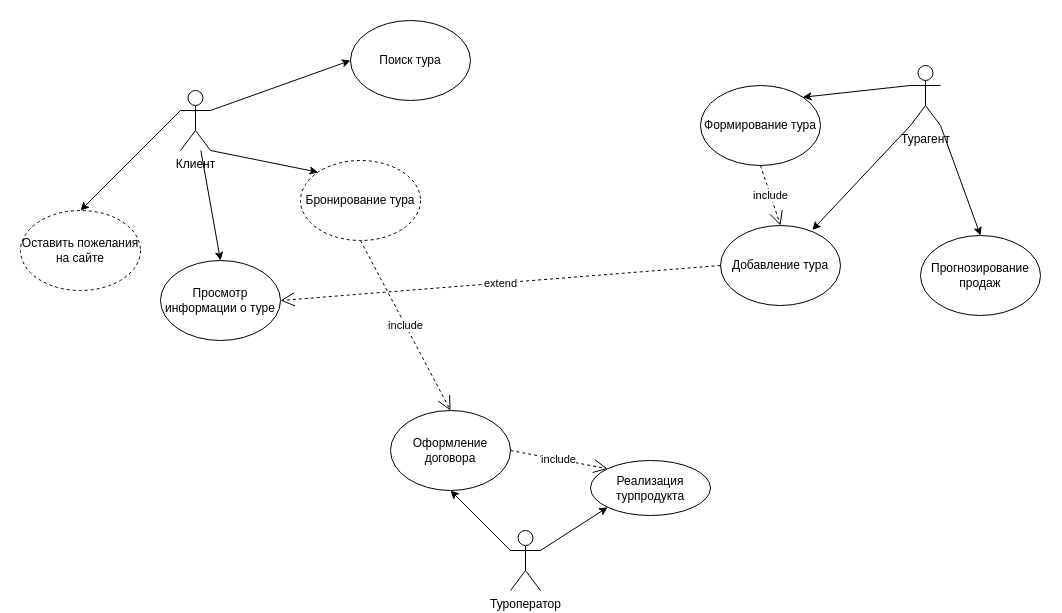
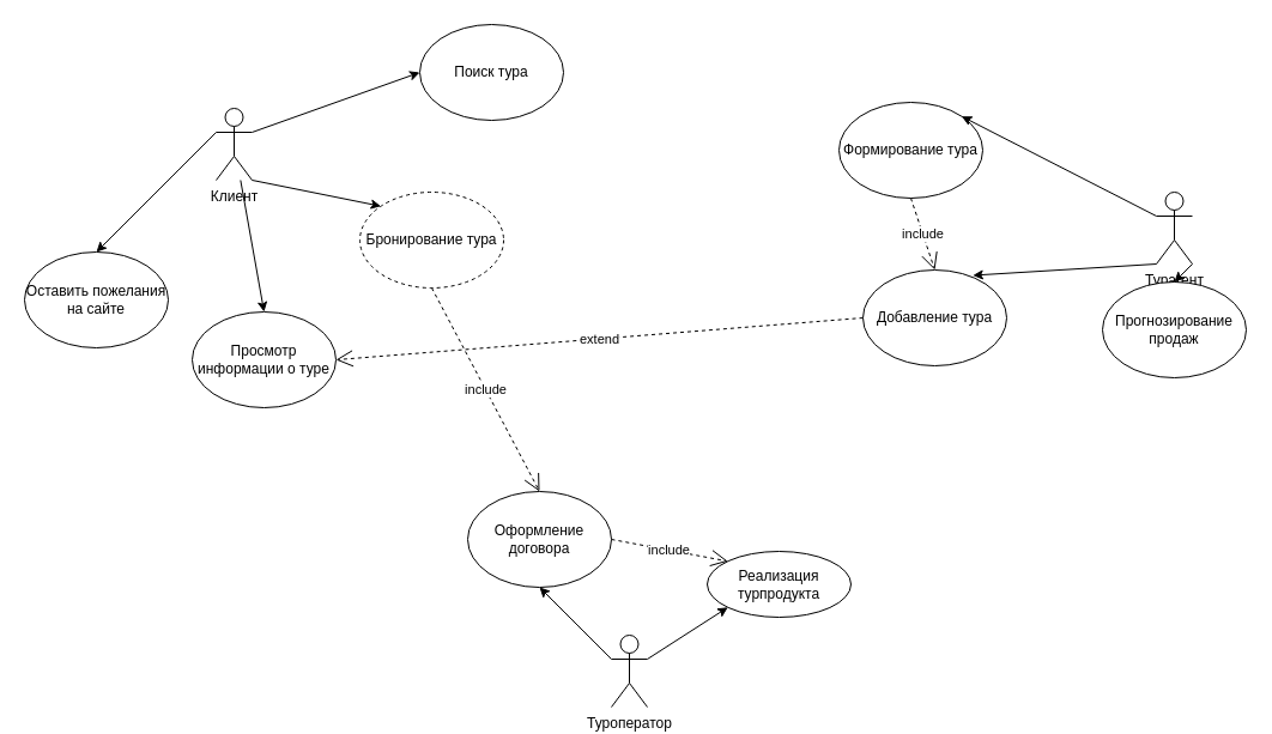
- <mxCell id="2" value="Турагент" style="shape=umlActor;verticalLabelPosition=bottom;verticalAlign=top;html=1;outlineConnect=0;" vertex="1" parent="1"><mxGeometry x="910" y="65" width="30" height="60" as="geometry" /></mxCell>
+ <mxCell id="2" value="Турагент" style="shape=umlActor;verticalLabelPosition=bottom;verticalAlign=top;html=1;outlineConnect=0;" vertex="1" parent="1"><mxGeometry x="965" y="160" width="30" height="60" as="geometry" /></mxCell>
- <mxCell id="6" value="Оставить пожелания на сайте" style="ellipse;whiteSpace=wrap;html=1;dashed=1;" vertex="1" parent="1"><mxGeometry x="20" y="210" width="120" height="80" as="geometry" /></mxCell>
+ <mxCell id="6" value="Оставить пожелания на сайте" style="ellipse;whiteSpace=wrap;html=1;" vertex="1" parent="1"><mxGeometry x="20" y="210" width="120" height="80" as="geometry" /></mxCell>
